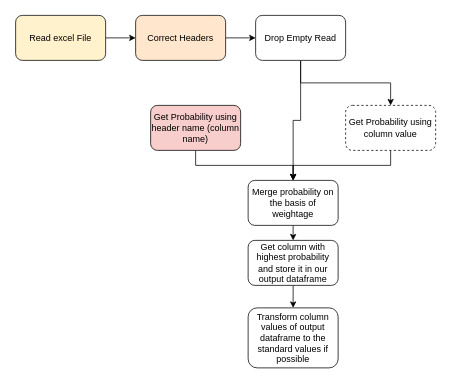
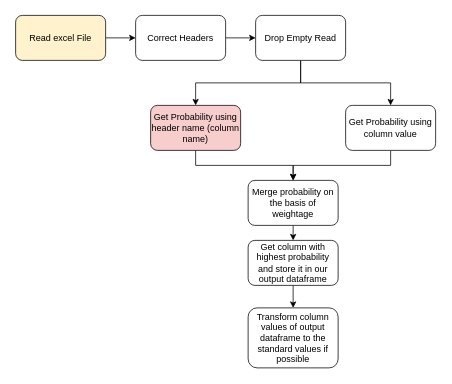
- <mxCell id="5" value="Correct Headers" style="rounded=1;whiteSpace=wrap;html=1;fillColor=#ffe6cc;" vertex="1" parent="1"><mxGeometry x="180" y="20" width="120" height="60" as="geometry" /></mxCell>
+ <mxCell id="5" value="Correct Headers" style="rounded=1;whiteSpace=wrap;html=1;" vertex="1" parent="1"><mxGeometry x="180" y="20" width="120" height="60" as="geometry" /></mxCell>
- <mxCell id="6" style="edgeStyle=orthogonalEdgeStyle;rounded=0;orthogonalLoop=1;jettySize=auto;html=1;exitX=0.5;exitY=1;exitDx=0;exitDy=0;" edge="1" parent="1" source="8" target="14"><mxGeometry relative="1" as="geometry" /></mxCell>
+ <mxCell id="6" style="edgeStyle=orthogonalEdgeStyle;rounded=0;orthogonalLoop=1;jettySize=auto;html=1;exitX=0.5;exitY=1;exitDx=0;exitDy=0;entryX=0.5;entryY=0;entryDx=0;entryDy=0;" edge="1" parent="1" source="8" target="10"><mxGeometry relative="1" as="geometry" /></mxCell>
- <mxCell id="12" value="Get Probability using column value" style="rounded=1;whiteSpace=wrap;html=1;dashed=1;" vertex="1" parent="1"><mxGeometry x="460" y="140" width="120" height="60" as="geometry" /></mxCell>
+ <mxCell id="12" value="Get Probability using column value" style="rounded=1;whiteSpace=wrap;html=1;" vertex="1" parent="1"><mxGeometry x="460" y="140" width="120" height="60" as="geometry" /></mxCell>
